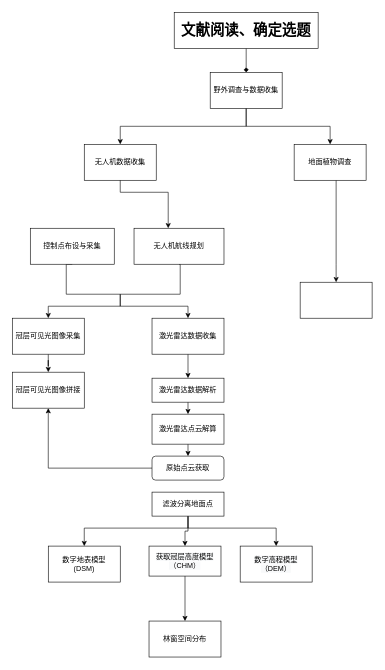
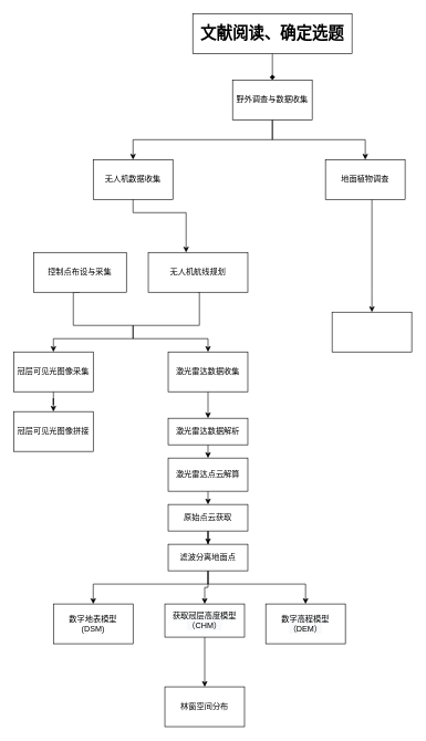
- <mxCell id="25" style="edgeStyle=orthogonalEdgeStyle;rounded=0;orthogonalLoop=1;jettySize=auto;html=1;" edge="1" parent="1" source="26" target="35"><mxGeometry relative="1" as="geometry" /></mxCell>
+ <mxCell id="25" style="edgeStyle=orthogonalEdgeStyle;rounded=0;orthogonalLoop=1;jettySize=auto;html=1;entryX=0.5;entryY=0;entryDx=0;entryDy=0;" edge="1" parent="1" source="26" target="30"><mxGeometry relative="1" as="geometry" /></mxCell>
- <mxCell id="26" value="原始点云获取" style="whiteSpace=wrap;html=1;shadow=0;rounded=1;" vertex="1" parent="1"><mxGeometry x="253" y="760" width="120" height="40" as="geometry" /></mxCell>
+ <mxCell id="26" value="原始点云获取" style="rounded=0;whiteSpace=wrap;html=1;shadow=0;" vertex="1" parent="1"><mxGeometry x="253" y="760" width="120" height="40" as="geometry" /></mxCell>
